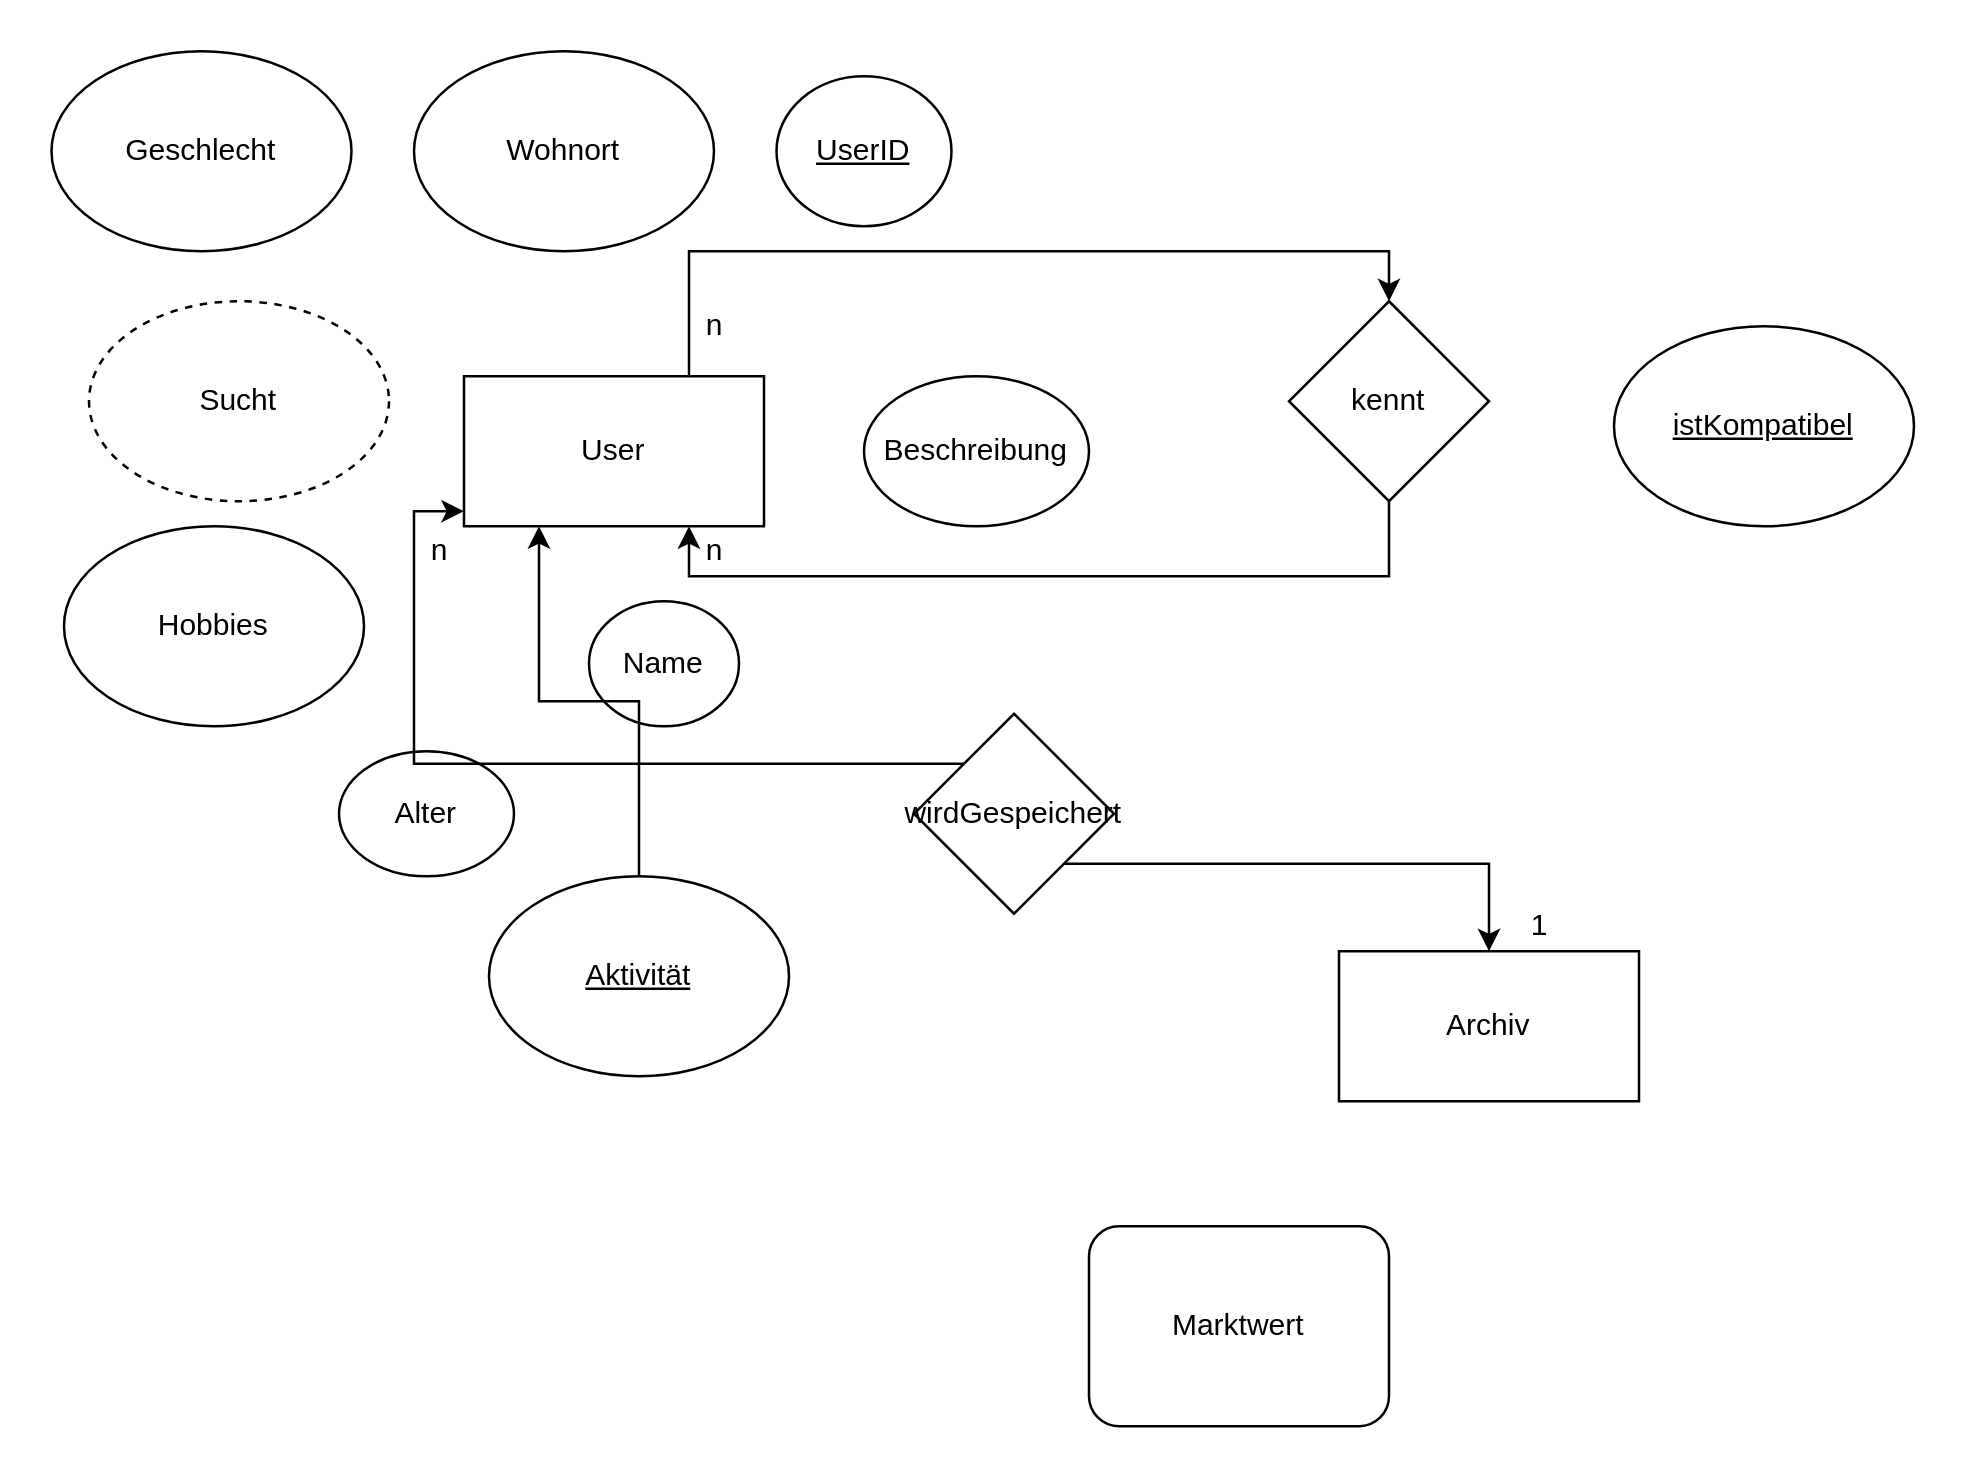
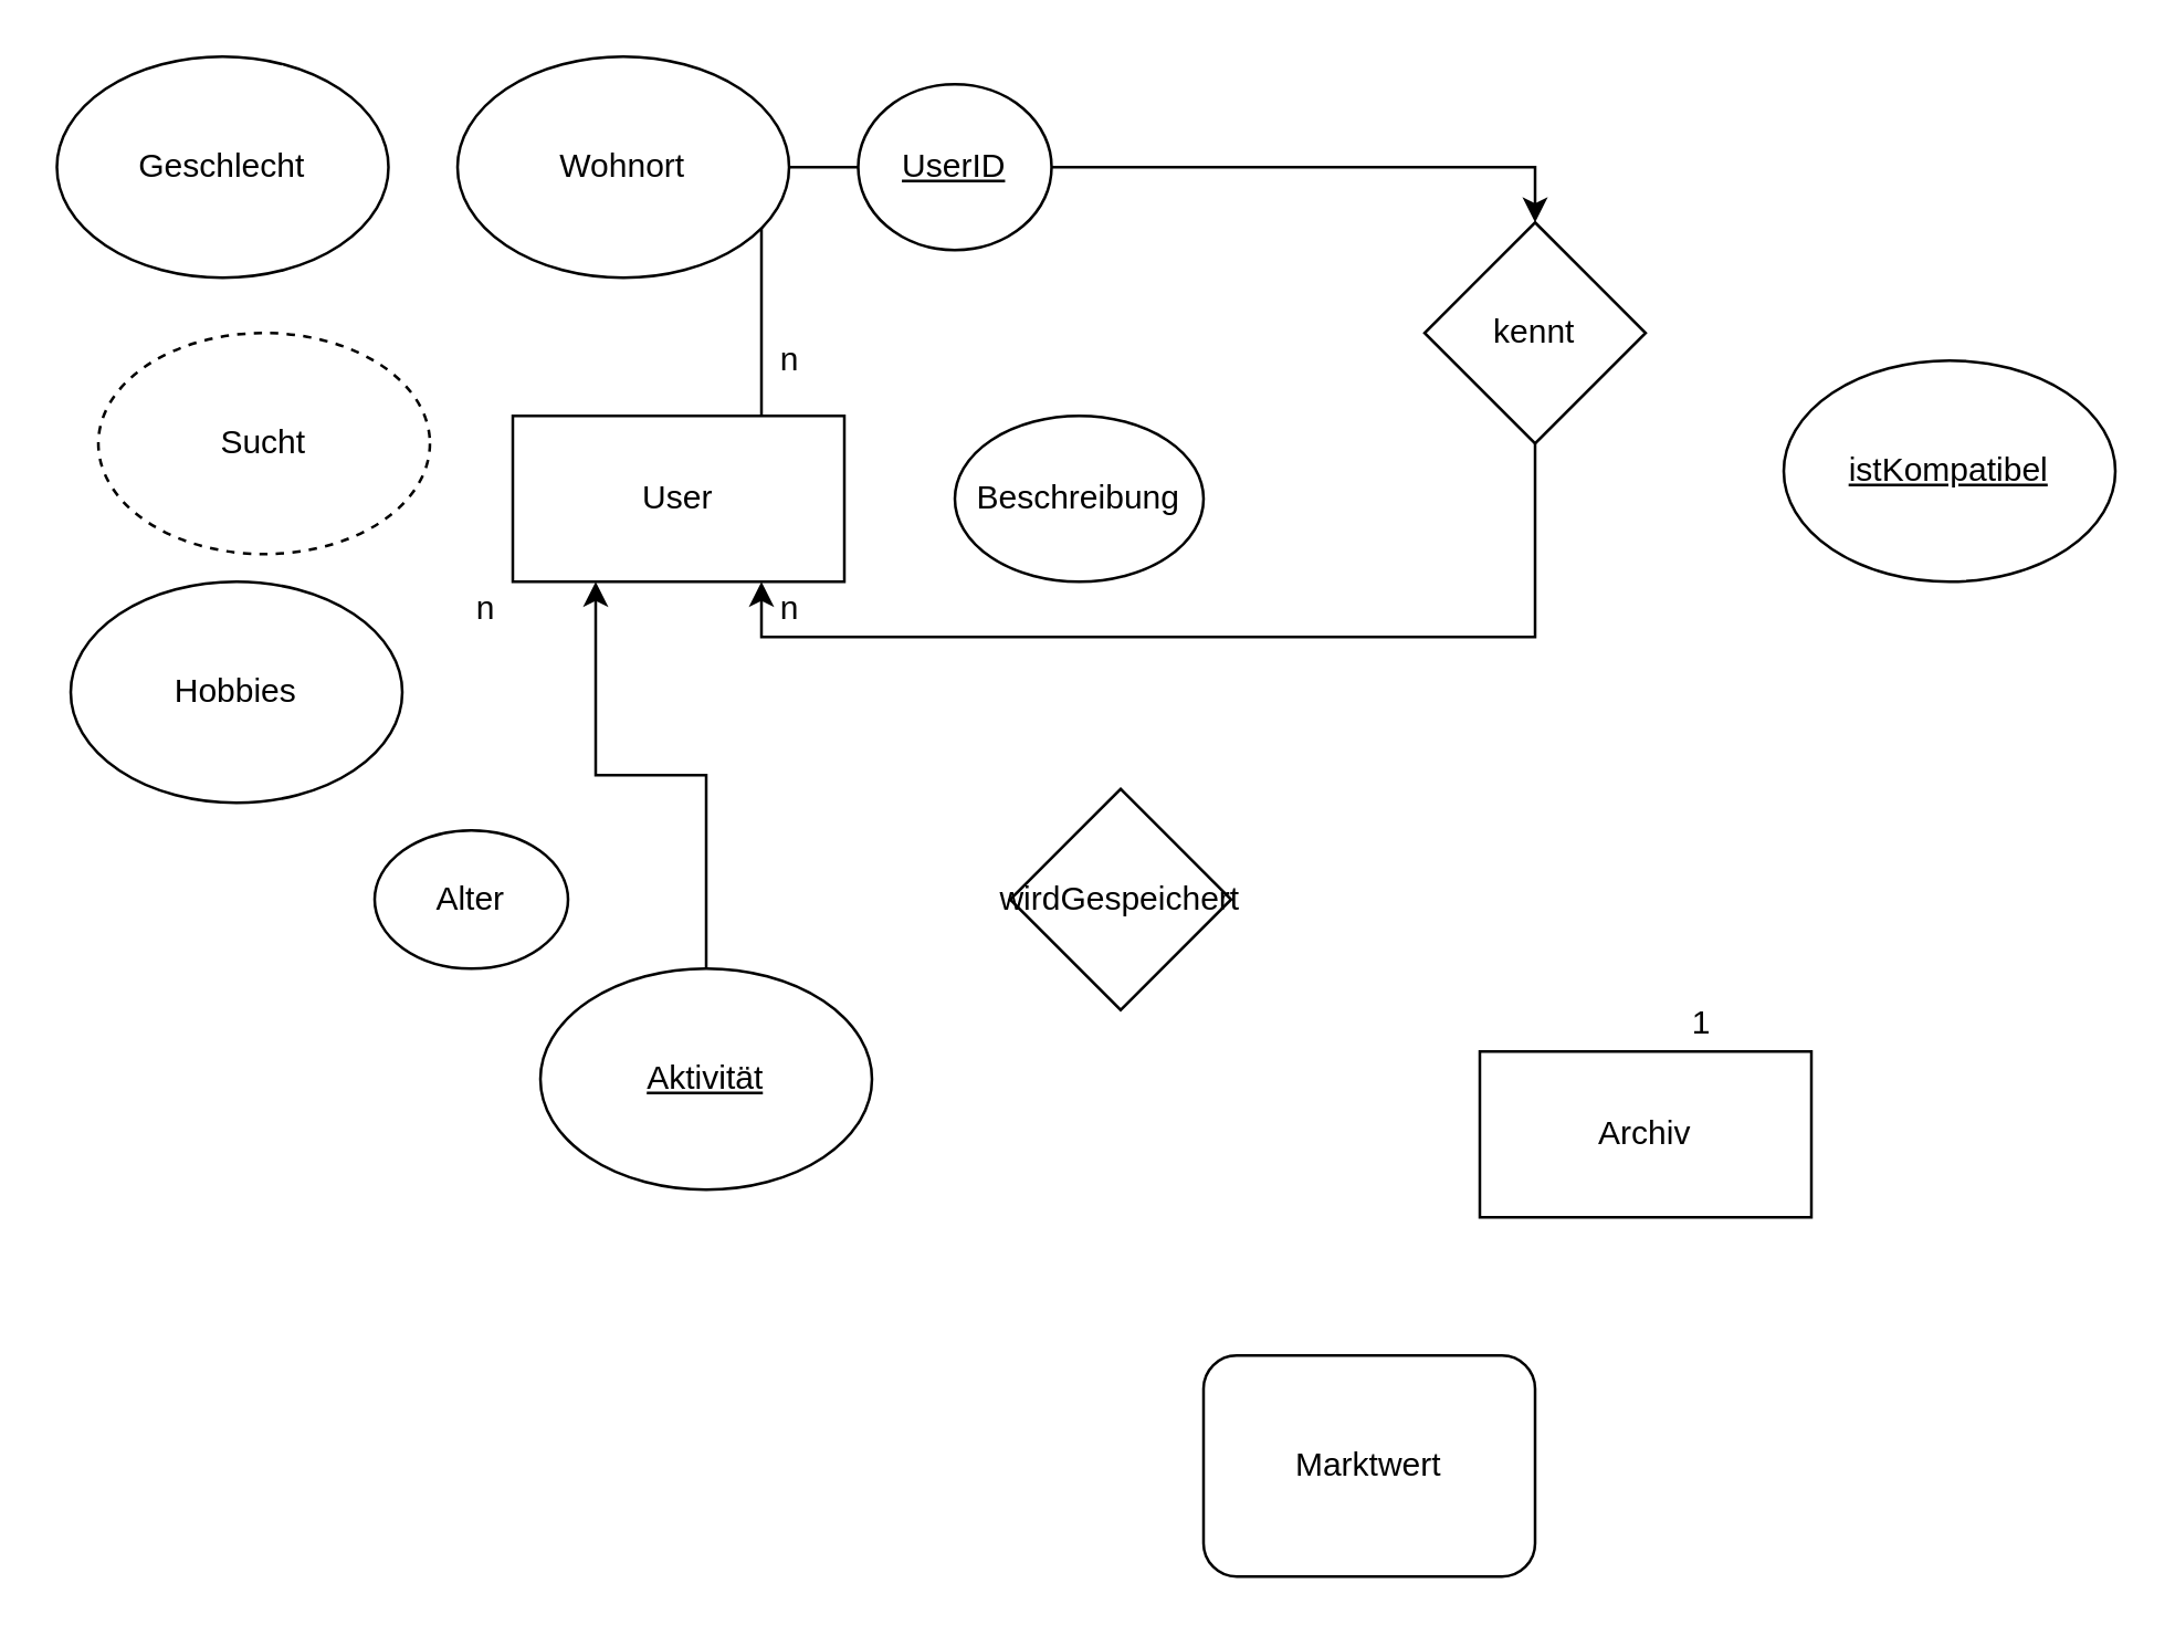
- <mxCell id="11" value="kennt" style="rhombus;whiteSpace=wrap;html=1;" parent="1" vertex="1"><mxGeometry x="515" y="120" width="80" height="80" as="geometry" /></mxCell>
+ <mxCell id="11" value="kennt" style="rhombus;whiteSpace=wrap;html=1;" parent="1" vertex="1"><mxGeometry x="515" y="80" width="80" height="80" as="geometry" /></mxCell>
- <mxCell id="5" value="Name" style="ellipse;whiteSpace=wrap;html=1;" parent="1" vertex="1"><mxGeometry x="235" y="240" width="60" height="50" as="geometry" /></mxCell>
- <mxCell id="21" style="edgeStyle=orthogonalEdgeStyle;rounded=0;orthogonalLoop=1;jettySize=auto;html=1;exitX=0;exitY=0;exitDx=0;exitDy=0;entryX=0;entryY=0.9;entryDx=0;entryDy=0;entryPerimeter=0;" parent="1" source="22" target="3" edge="1"><mxGeometry relative="1" as="geometry" /></mxCell>
- <mxCell id="20" style="edgeStyle=orthogonalEdgeStyle;rounded=0;orthogonalLoop=1;jettySize=auto;html=1;exitX=1;exitY=1;exitDx=0;exitDy=0;entryX=0.5;entryY=0;entryDx=0;entryDy=0;" parent="1" source="22" target="19" edge="1"><mxGeometry relative="1" as="geometry" /></mxCell>
